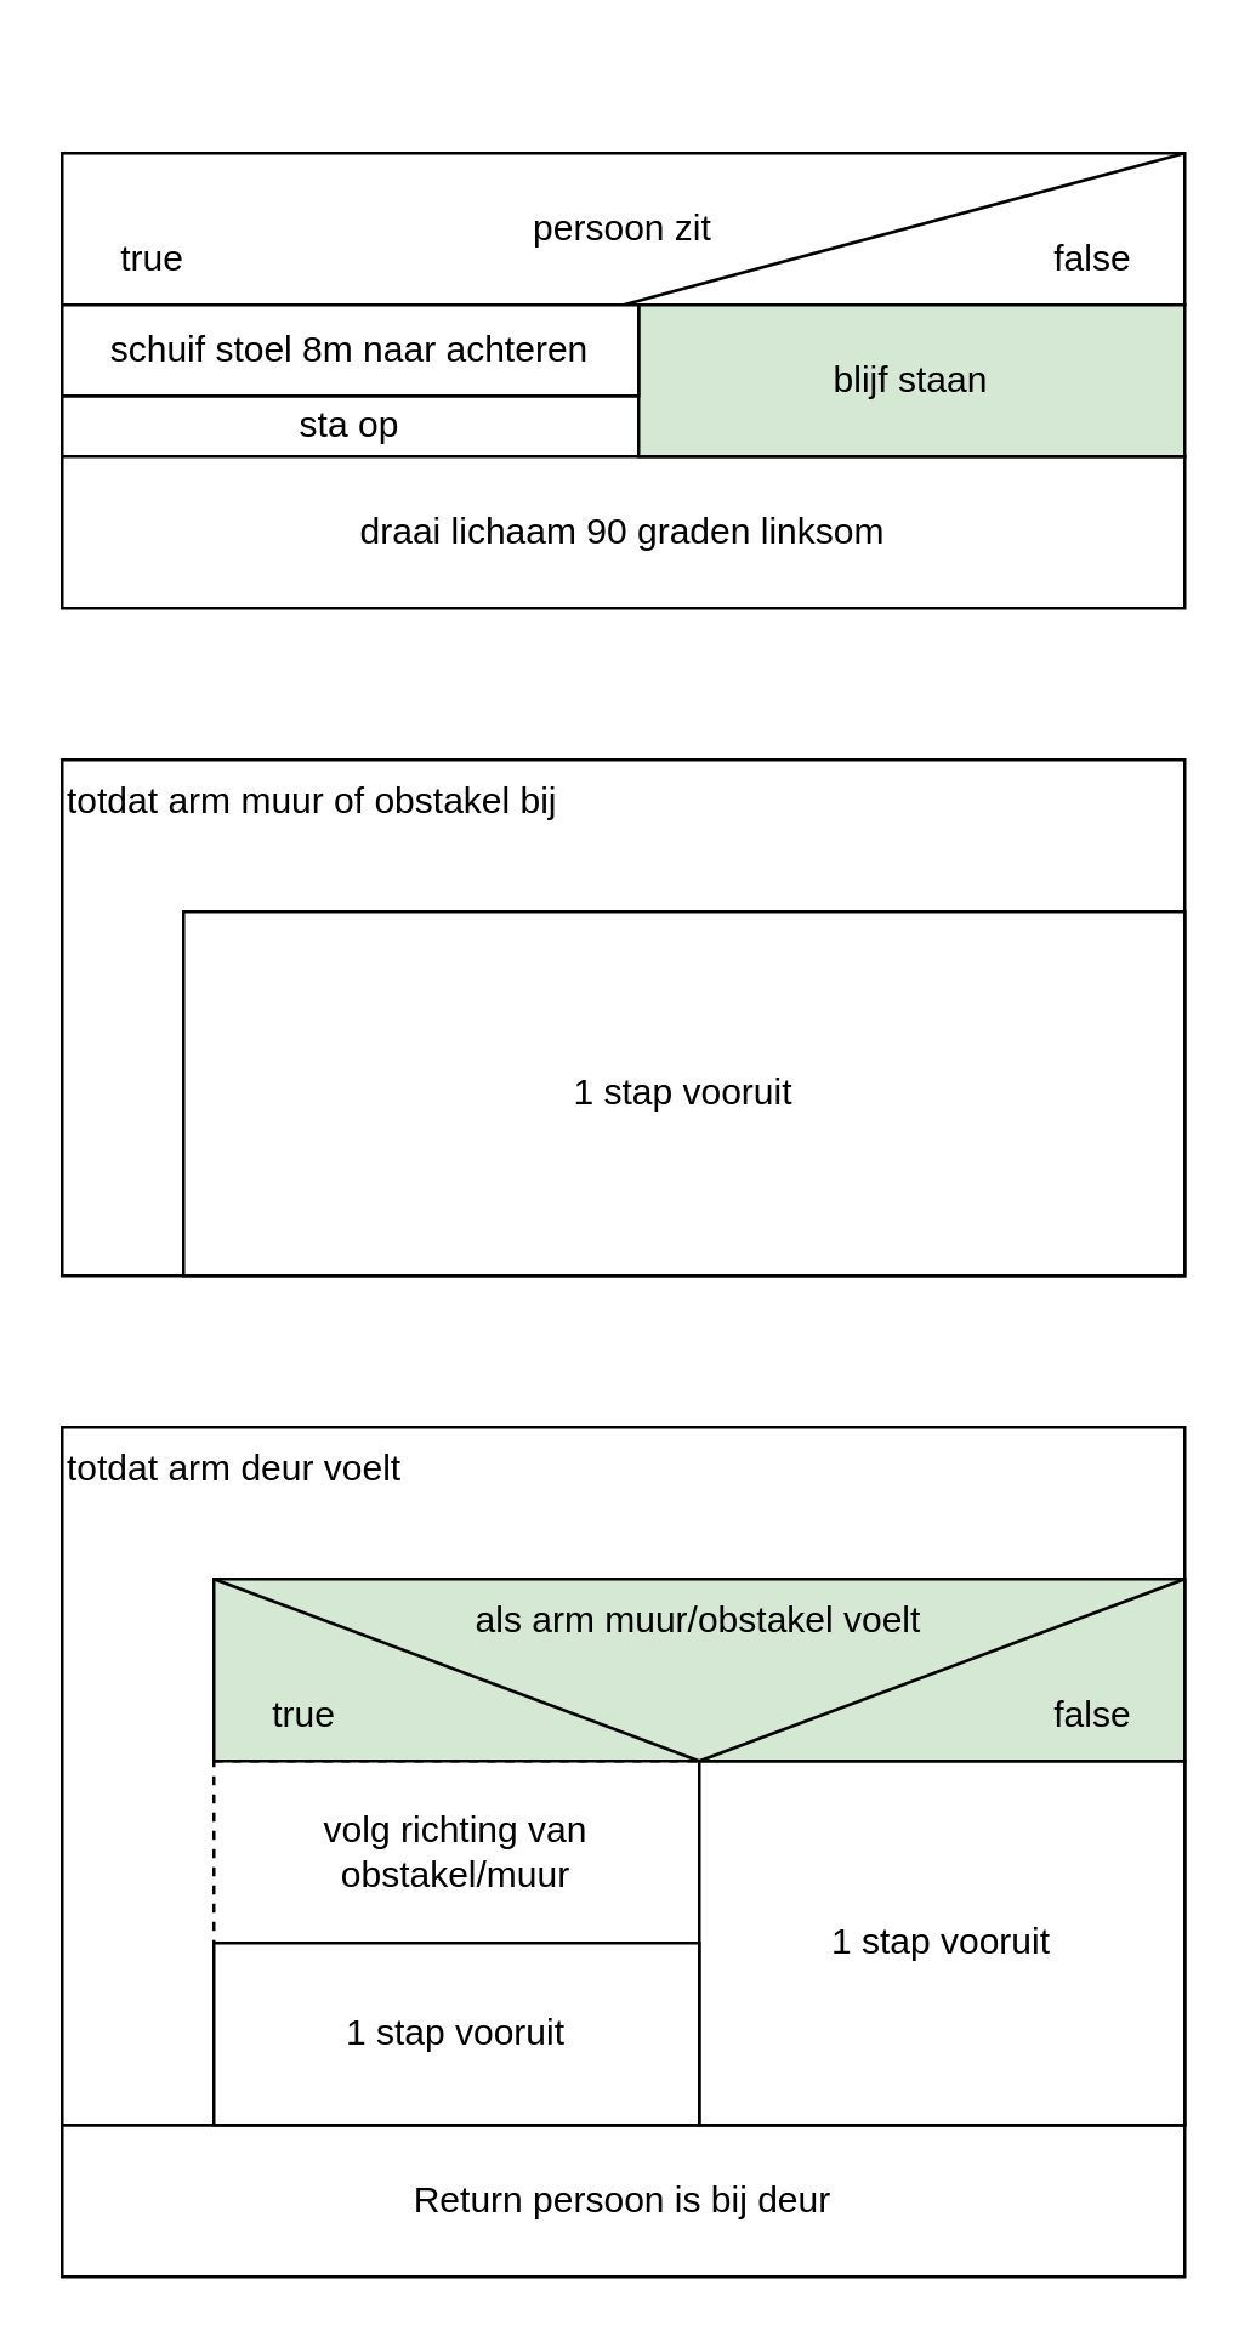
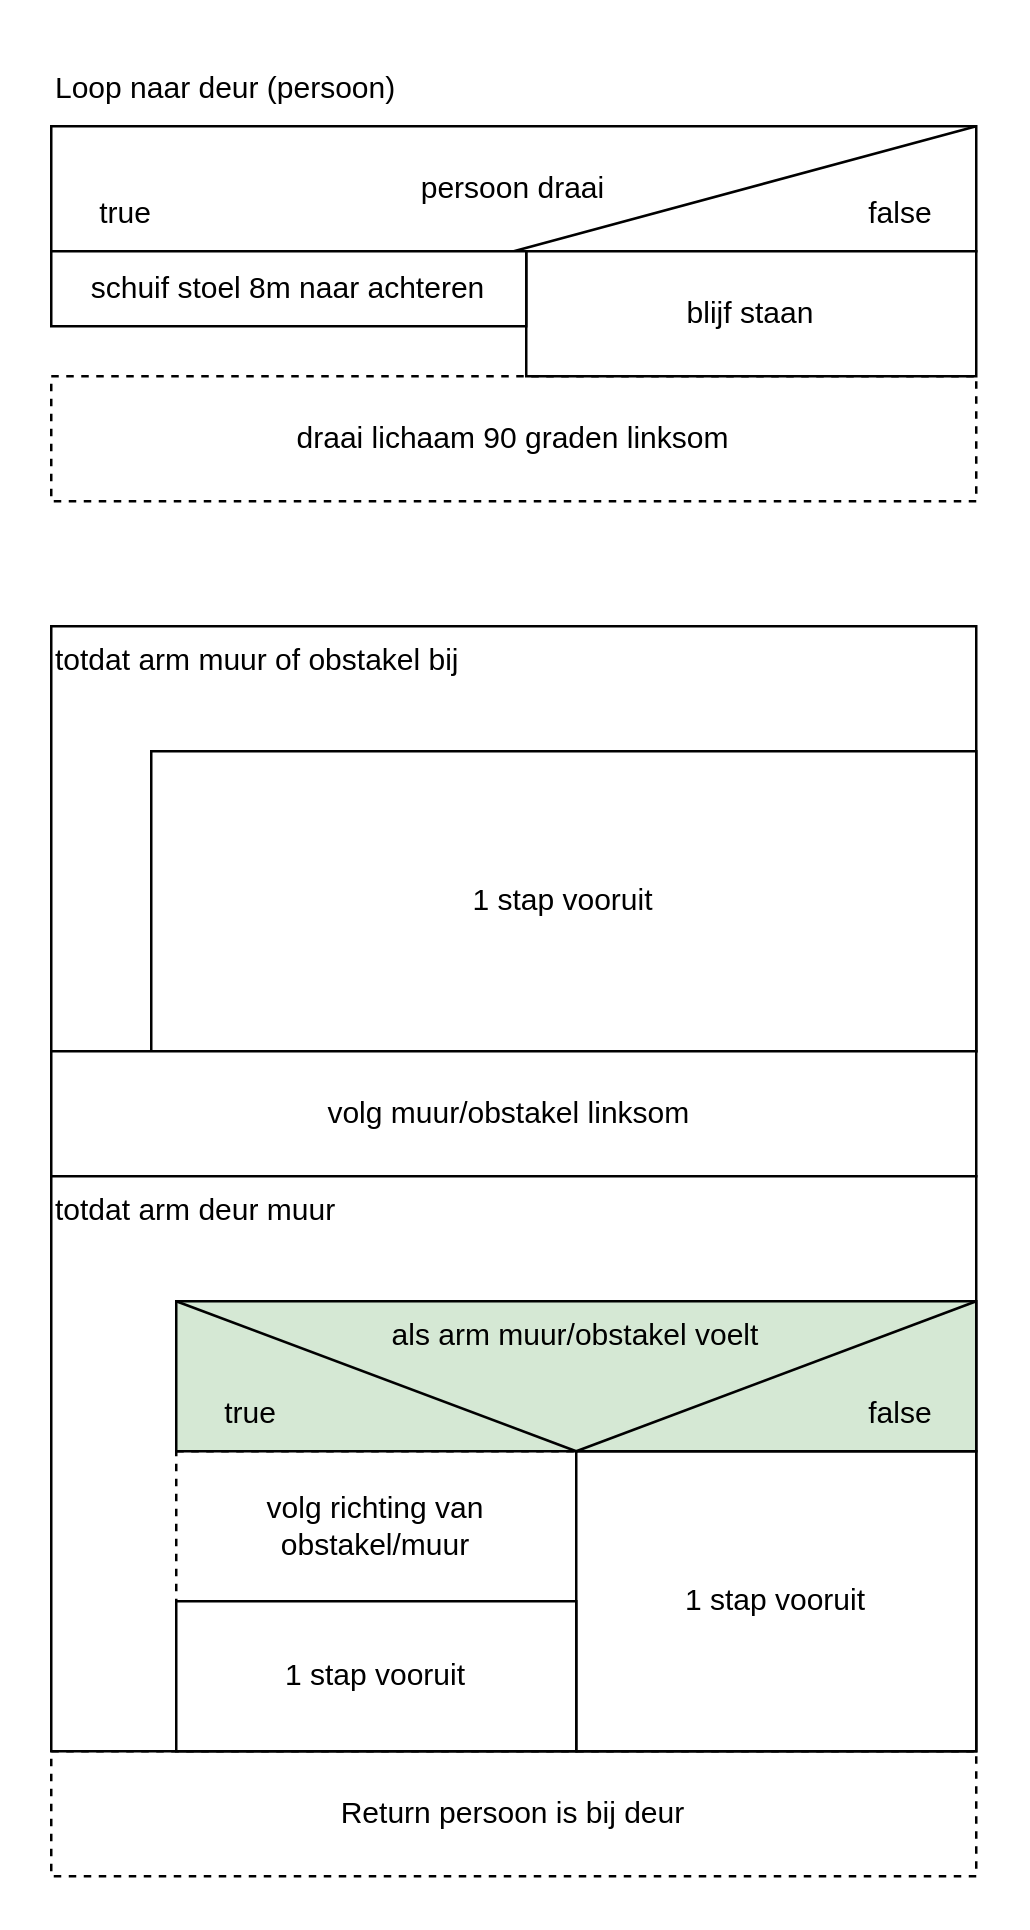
+ <mxCell id="3" value="Loop naar deur (persoon)" style="text;strokeColor=none;align=left;fillColor=none;html=1;verticalAlign=middle;whiteSpace=wrap;rounded=0;" parent="1" vertex="1"><mxGeometry x="20" y="20" width="260" height="30" as="geometry" /></mxCell>
- <mxCell id="18" value="persoon zit" style="whiteSpace=wrap;html=1;" vertex="1" parent="1"><mxGeometry x="20" y="50" width="370" height="50" as="geometry" /></mxCell>
+ <mxCell id="18" value="persoon draai" style="whiteSpace=wrap;html=1;" vertex="1" parent="1"><mxGeometry x="20" y="50" width="370" height="50" as="geometry" /></mxCell>
- <mxCell id="22" value="blijf staan" style="whiteSpace=wrap;html=1;fillColor=#d5e8d4;" vertex="1" parent="1"><mxGeometry x="210" y="100" width="180" height="50" as="geometry" /></mxCell>
+ <mxCell id="22" value="blijf staan" style="whiteSpace=wrap;html=1;" vertex="1" parent="1"><mxGeometry x="210" y="100" width="180" height="50" as="geometry" /></mxCell>
- <mxCell id="4" value="sta op" style="whiteSpace=wrap;html=1;" parent="1" vertex="1"><mxGeometry x="20" y="130" width="190" height="20" as="geometry" /></mxCell>
- <mxCell id="5" value="draai lichaam 90 graden linksom" style="whiteSpace=wrap;html=1;" parent="1" vertex="1"><mxGeometry x="20" y="150" width="370" height="50" as="geometry" /></mxCell>
+ <mxCell id="5" value="draai lichaam 90 graden linksom" style="whiteSpace=wrap;html=1;dashed=1;" parent="1" vertex="1"><mxGeometry x="20" y="150" width="370" height="50" as="geometry" /></mxCell>
+ <mxCell id="8" value="volg muur/obstakel linksom&amp;nbsp;" style="whiteSpace=wrap;html=1;" parent="1" vertex="1"><mxGeometry x="20" y="420" width="370" height="50" as="geometry" /></mxCell>
- <mxCell id="9" value="totdat arm deur voelt" style="whiteSpace=wrap;html=1;align=left;verticalAlign=top;" parent="1" vertex="1"><mxGeometry x="20" y="470" width="370" height="230" as="geometry" /></mxCell>
+ <mxCell id="9" value="totdat arm deur muur" style="whiteSpace=wrap;html=1;align=left;verticalAlign=top;" parent="1" vertex="1"><mxGeometry x="20" y="470" width="370" height="230" as="geometry" /></mxCell>
- <mxCell id="2" value="Return persoon is bij deur" style="whiteSpace=wrap;html=1;" parent="1" vertex="1"><mxGeometry x="20" y="700" width="370" height="50" as="geometry" /></mxCell>
+ <mxCell id="2" value="Return persoon is bij deur" style="whiteSpace=wrap;html=1;dashed=1;" parent="1" vertex="1"><mxGeometry x="20" y="700" width="370" height="50" as="geometry" /></mxCell>
